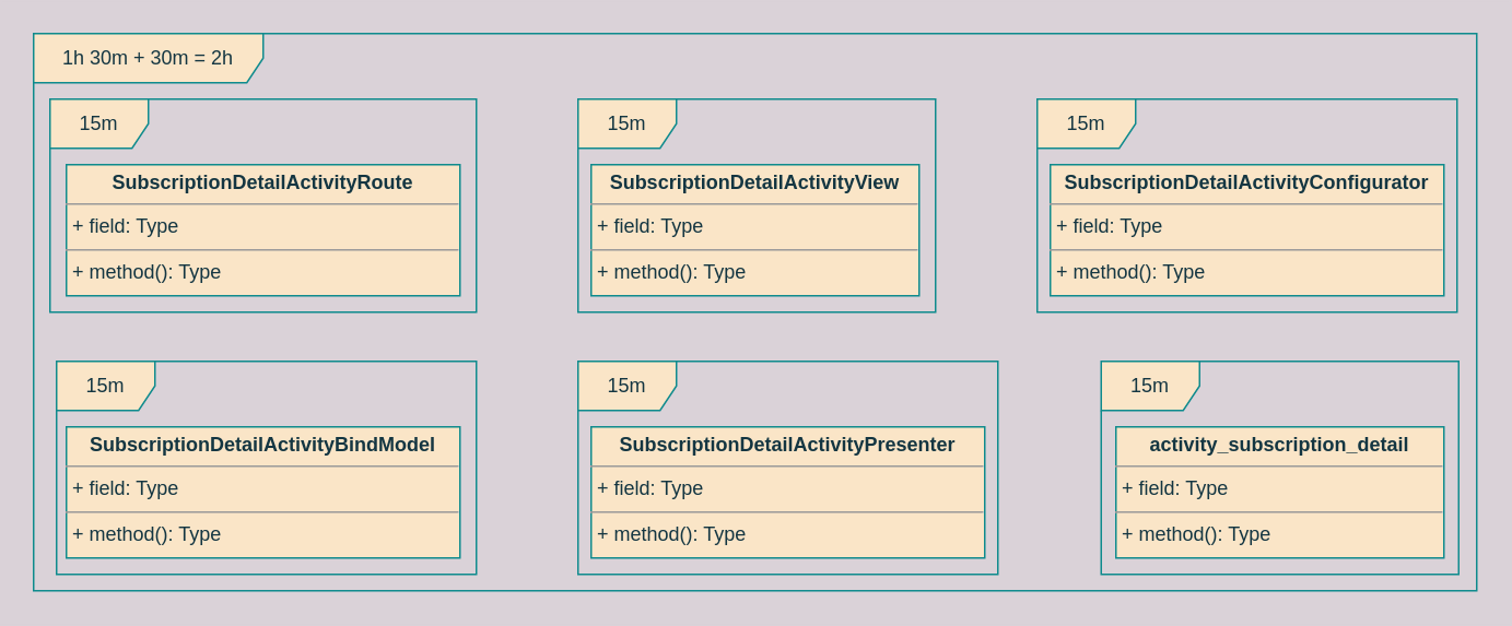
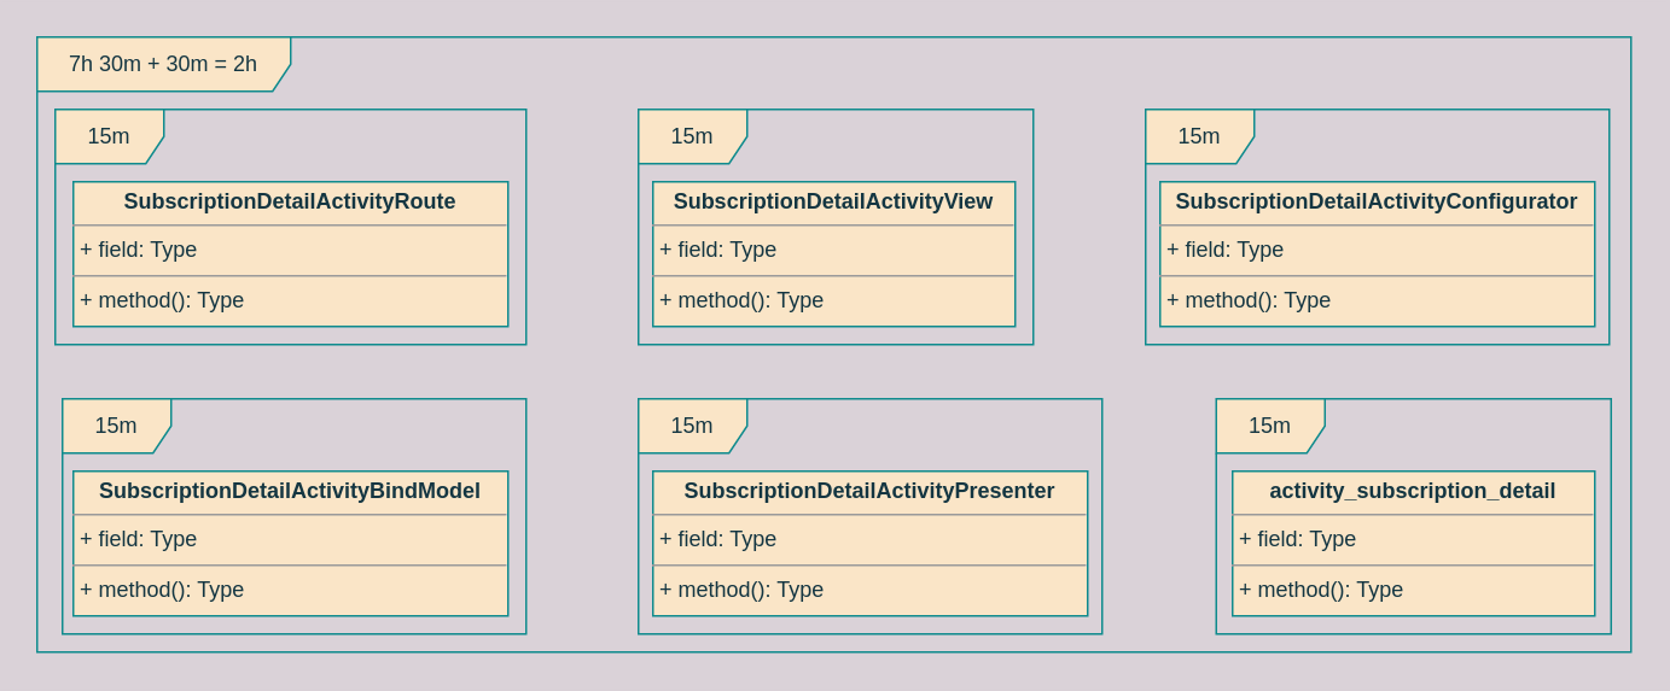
- <mxCell id="14" value="1h 30m + 30m = 2h" style="shape=umlFrame;whiteSpace=wrap;html=1;rounded=0;sketch=0;fontColor=#143642;strokeColor=#0F8B8D;fillColor=#FAE5C7;width=140;height=30;" vertex="1" parent="1"><mxGeometry x="20" y="20" width="880" height="340" as="geometry" /></mxCell>
+ <mxCell id="14" value="7h 30m + 30m = 2h" style="shape=umlFrame;whiteSpace=wrap;html=1;rounded=0;sketch=0;fontColor=#143642;strokeColor=#0F8B8D;fillColor=#FAE5C7;width=140;height=30;" vertex="1" parent="1"><mxGeometry x="20" y="20" width="880" height="340" as="geometry" /></mxCell>
